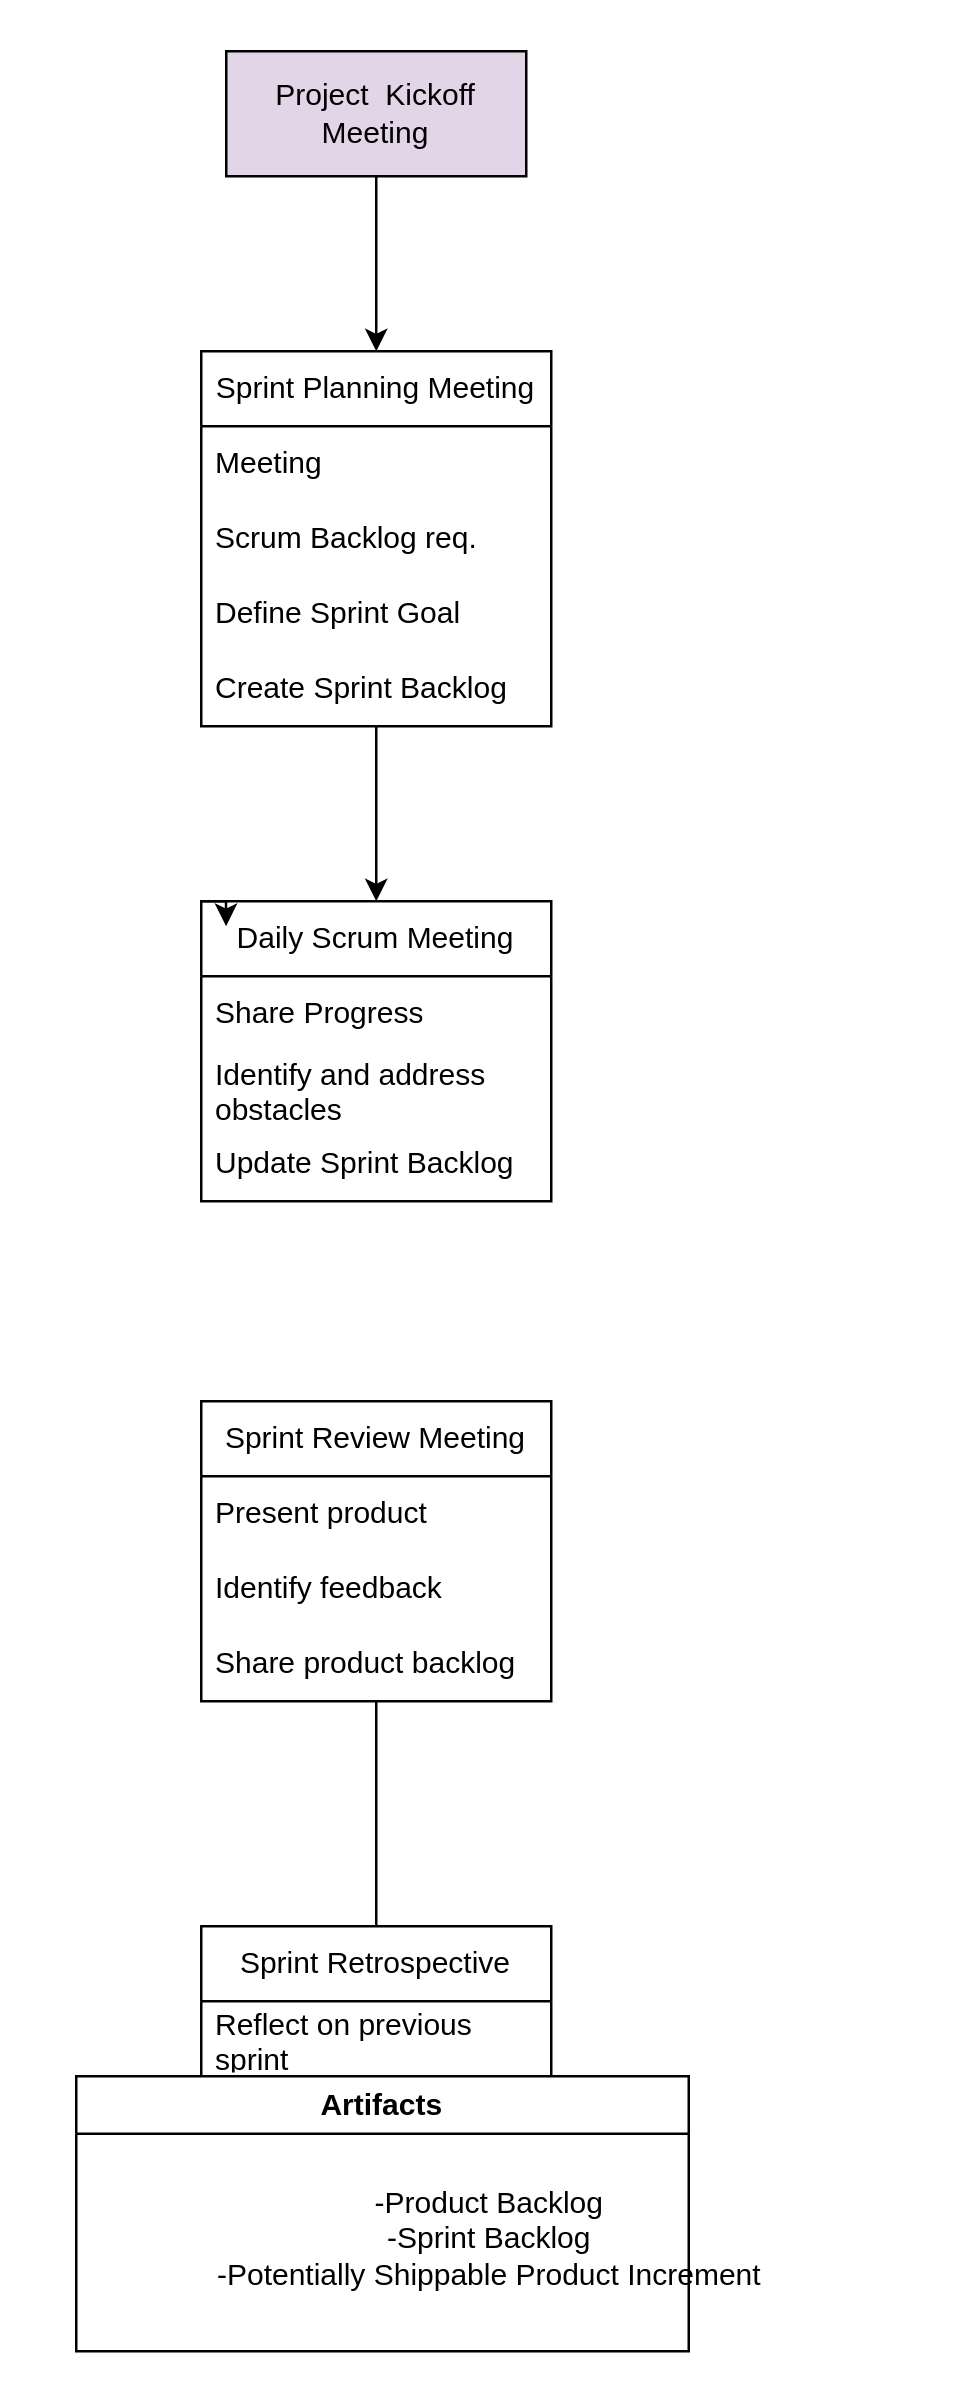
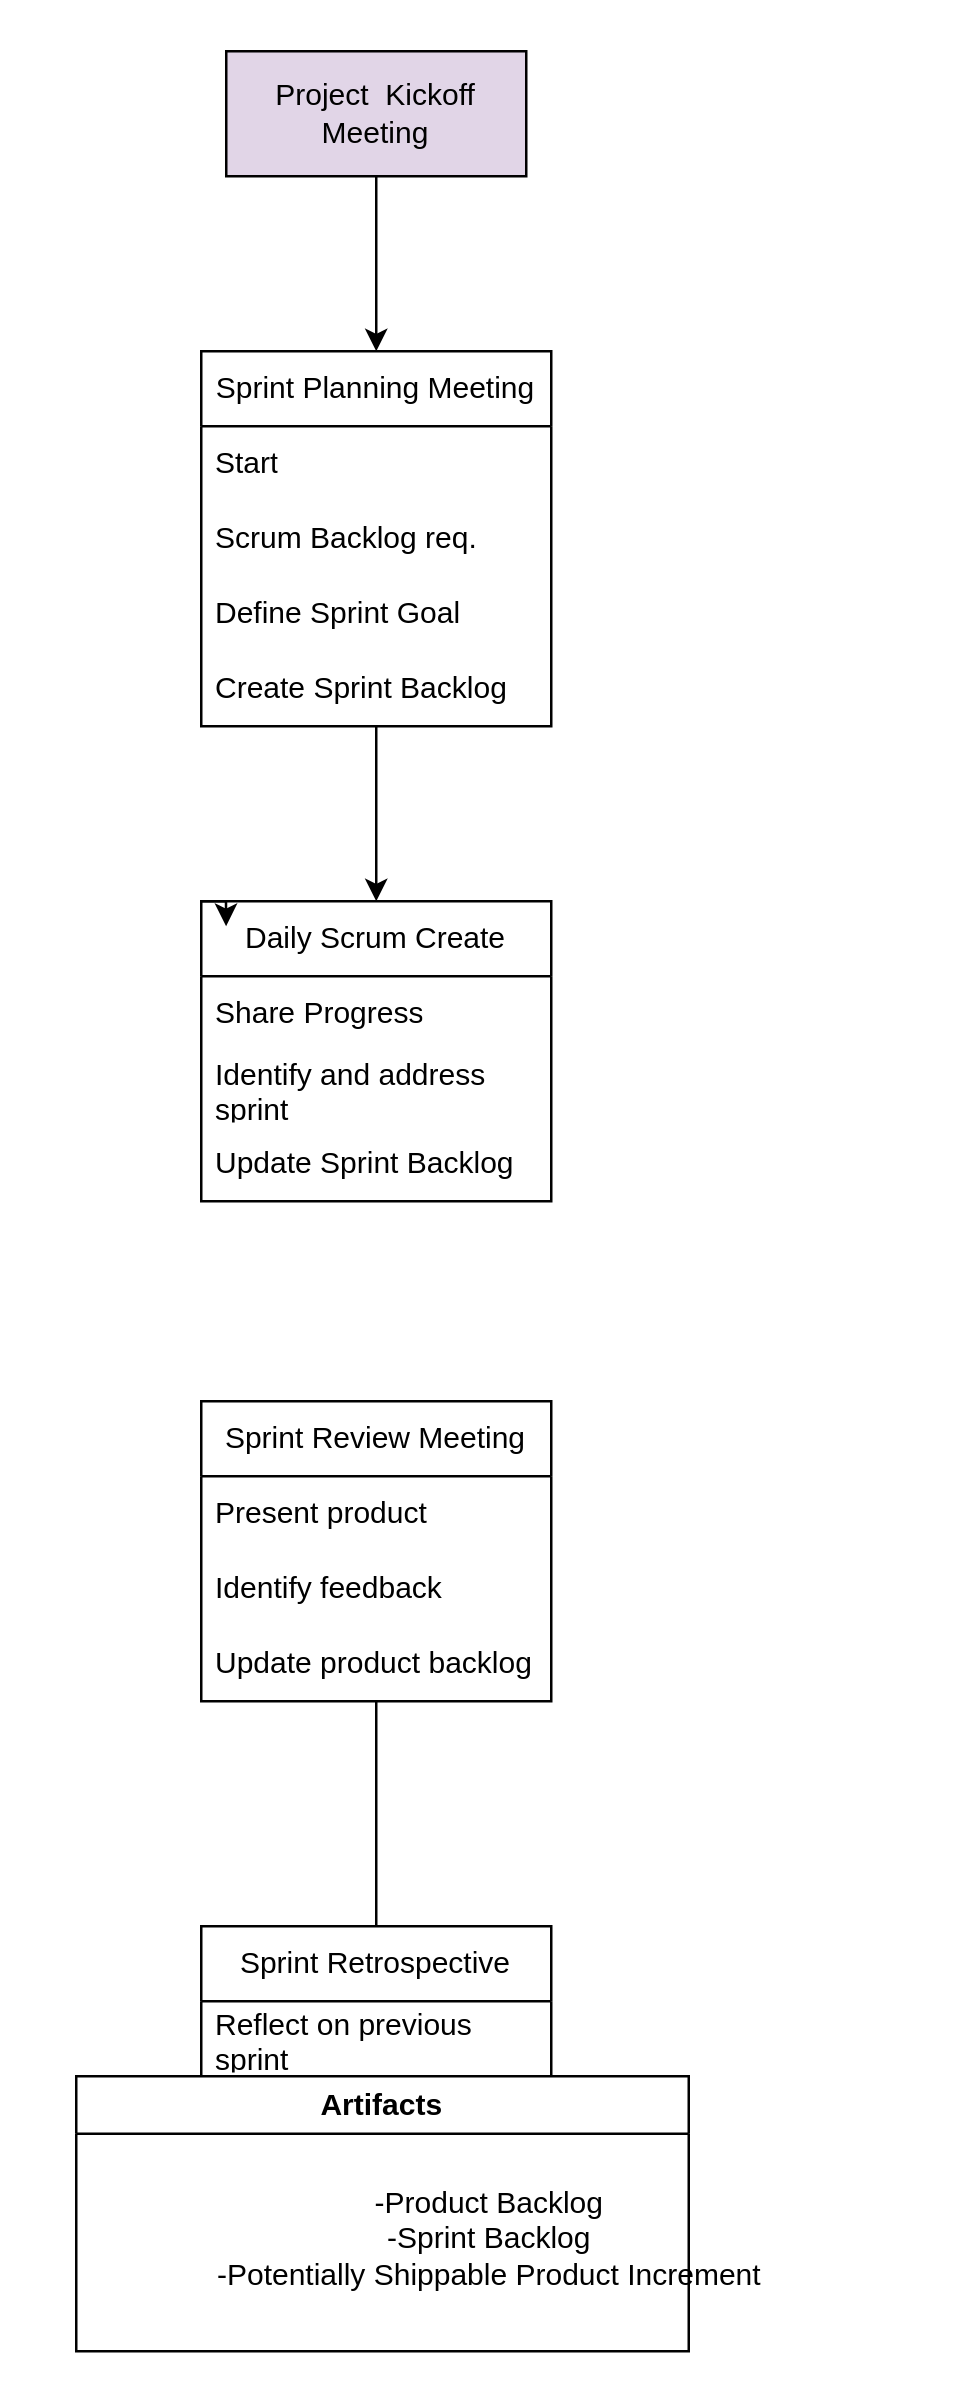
- <mxCell id="6" value="Meeting" style="text;strokeColor=none;fillColor=none;align=left;verticalAlign=middle;spacingLeft=4;spacingRight=4;overflow=hidden;points=[[0,0.5],[1,0.5]];portConstraint=eastwest;rotatable=0;whiteSpace=wrap;html=1;" vertex="1" parent="5"><mxGeometry y="30" width="140" height="30" as="geometry" /></mxCell>
+ <mxCell id="6" value="Start" style="text;strokeColor=none;fillColor=none;align=left;verticalAlign=middle;spacingLeft=4;spacingRight=4;overflow=hidden;points=[[0,0.5],[1,0.5]];portConstraint=eastwest;rotatable=0;whiteSpace=wrap;html=1;" vertex="1" parent="5"><mxGeometry y="30" width="140" height="30" as="geometry" /></mxCell>
- <mxCell id="10" value="Daily Scrum Meeting" style="swimlane;fontStyle=0;childLayout=stackLayout;horizontal=1;startSize=30;horizontalStack=0;resizeParent=1;resizeParentMax=0;resizeLast=0;collapsible=1;marginBottom=0;whiteSpace=wrap;html=1;" vertex="1" parent="1"><mxGeometry x="80" y="360" width="140" height="120" as="geometry" /></mxCell>
+ <mxCell id="10" value="Daily Scrum Create" style="swimlane;fontStyle=0;childLayout=stackLayout;horizontal=1;startSize=30;horizontalStack=0;resizeParent=1;resizeParentMax=0;resizeLast=0;collapsible=1;marginBottom=0;whiteSpace=wrap;html=1;" vertex="1" parent="1"><mxGeometry x="80" y="360" width="140" height="120" as="geometry" /></mxCell>
- <mxCell id="12" value="Identify and address obstacles" style="text;strokeColor=none;fillColor=none;align=left;verticalAlign=middle;spacingLeft=4;spacingRight=4;overflow=hidden;points=[[0,0.5],[1,0.5]];portConstraint=eastwest;rotatable=0;whiteSpace=wrap;html=1;" vertex="1" parent="10"><mxGeometry y="60" width="140" height="30" as="geometry" /></mxCell>
+ <mxCell id="12" value="Identify and address sprint" style="text;strokeColor=none;fillColor=none;align=left;verticalAlign=middle;spacingLeft=4;spacingRight=4;overflow=hidden;points=[[0,0.5],[1,0.5]];portConstraint=eastwest;rotatable=0;whiteSpace=wrap;html=1;" vertex="1" parent="10"><mxGeometry y="60" width="140" height="30" as="geometry" /></mxCell>
- <mxCell id="19" value="Share product backlog" style="text;strokeColor=none;fillColor=none;align=left;verticalAlign=middle;spacingLeft=4;spacingRight=4;overflow=hidden;points=[[0,0.5],[1,0.5]];portConstraint=eastwest;rotatable=0;whiteSpace=wrap;html=1;" vertex="1" parent="16"><mxGeometry y="90" width="140" height="30" as="geometry" /></mxCell>
+ <mxCell id="19" value="Update product backlog" style="text;strokeColor=none;fillColor=none;align=left;verticalAlign=middle;spacingLeft=4;spacingRight=4;overflow=hidden;points=[[0,0.5],[1,0.5]];portConstraint=eastwest;rotatable=0;whiteSpace=wrap;html=1;" vertex="1" parent="16"><mxGeometry y="90" width="140" height="30" as="geometry" /></mxCell>
